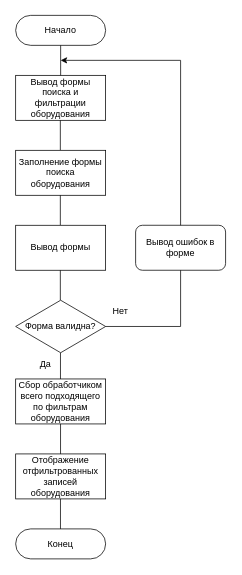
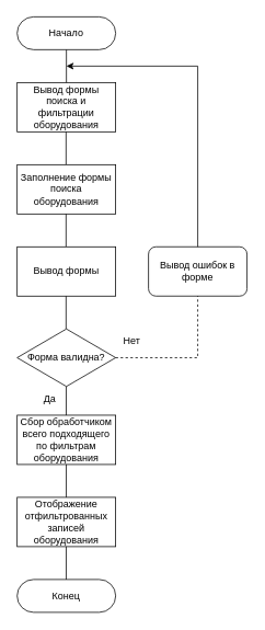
- <mxCell id="16" value="" style="endArrow=none;html=1;rounded=0;entryX=0.5;entryY=1;entryDx=0;entryDy=0;exitX=1;exitY=0.5;exitDx=0;exitDy=0;" edge="1" parent="1" source="11" target="14"><mxGeometry width="50" height="50" relative="1" as="geometry"><mxPoint x="230" y="490" as="sourcePoint" /><mxPoint x="280" y="440" as="targetPoint" /><Array as="points"><mxPoint x="240" y="435" /></Array></mxGeometry></mxCell>
+ <mxCell id="16" value="" style="endArrow=none;html=1;rounded=0;entryX=0.5;entryY=1;entryDx=0;entryDy=0;exitX=1;exitY=0.5;exitDx=0;exitDy=0;dashed=1;" edge="1" parent="1" source="11" target="14"><mxGeometry width="50" height="50" relative="1" as="geometry"><mxPoint x="230" y="490" as="sourcePoint" /><mxPoint x="280" y="440" as="targetPoint" /><Array as="points"><mxPoint x="240" y="435" /></Array></mxGeometry></mxCell>
